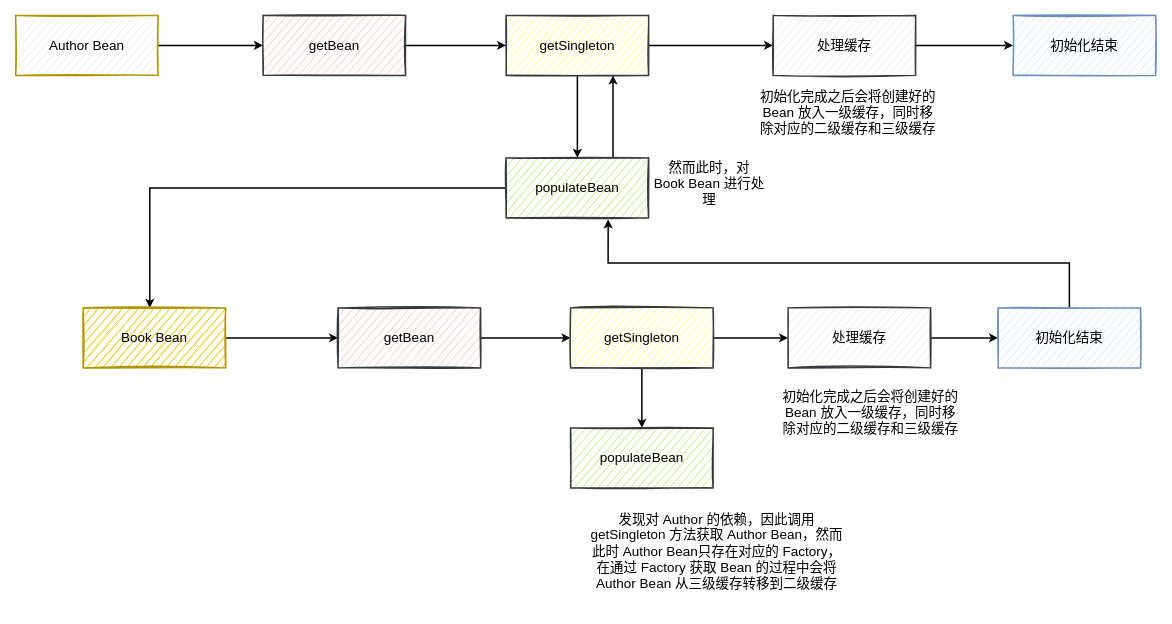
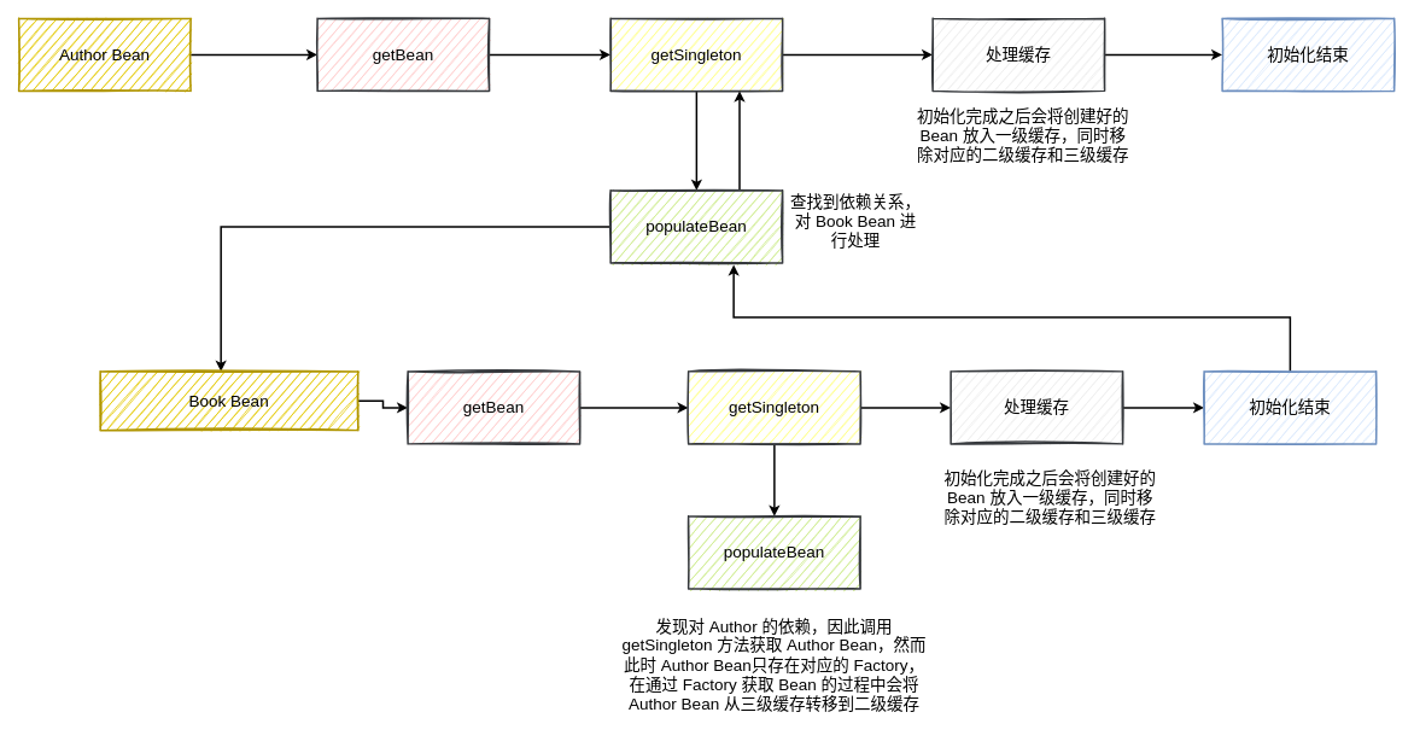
- <mxCell id="3" value="Author Bean" style="rounded=0;whiteSpace=wrap;html=1;fontSize=18;fillColor=#eeeeee;fontColor=#000000;strokeColor=#B09500;sketch=1;strokeWidth=2;" vertex="1" parent="1"><mxGeometry x="20" y="20" width="190" height="80" as="geometry" /></mxCell>
+ <mxCell id="3" value="Author Bean" style="rounded=0;whiteSpace=wrap;html=1;fontSize=18;fillColor=#e3c800;fontColor=#000000;strokeColor=#B09500;sketch=1;strokeWidth=2;" vertex="1" parent="1"><mxGeometry x="20" y="20" width="190" height="80" as="geometry" /></mxCell>
- <mxCell id="24" value="然而此时，对 Book Bean 进行处理" style="text;html=1;strokeColor=none;fillColor=none;align=center;verticalAlign=middle;whiteSpace=wrap;rounded=0;sketch=1;fontSize=18;" vertex="1" parent="1"><mxGeometry x="870" y="200" width="150" height="90" as="geometry" /></mxCell>
+ <mxCell id="24" value="查找到依赖关系，对 Book Bean 进行处理" style="text;html=1;strokeColor=none;fillColor=none;align=center;verticalAlign=middle;whiteSpace=wrap;rounded=0;sketch=1;fontSize=18;" vertex="1" parent="1"><mxGeometry x="870" y="200" width="150" height="90" as="geometry" /></mxCell>
- <mxCell id="13" value="Book Bean" style="rounded=0;whiteSpace=wrap;html=1;fontSize=18;fillColor=#e3c800;fontColor=#000000;strokeColor=#B09500;sketch=1;strokeWidth=2;" vertex="1" parent="1"><mxGeometry x="110" y="410" width="190" height="80" as="geometry" /></mxCell>
+ <mxCell id="13" value="Book Bean" style="rounded=0;whiteSpace=wrap;html=1;fontSize=18;fillColor=#e3c800;fontColor=#000000;strokeColor=#B09500;sketch=1;strokeWidth=2;" vertex="1" parent="1"><mxGeometry x="110" y="410" width="285" height="65" as="geometry" /></mxCell>
- <mxCell id="25" value="发现对 Author 的依赖，因此调用 getSingleton 方法获取 Author Bean，然而此时 Author Bean只存在对应的 Factory，在通过 Factory 获取 Bean 的过程中会将 Author Bean 从三级缓存转移到二级缓存" style="text;html=1;strokeColor=none;fillColor=none;align=center;verticalAlign=middle;whiteSpace=wrap;rounded=0;sketch=1;fontSize=18;" vertex="1" parent="1"><mxGeometry x="785" y="660" width="340" height="150" as="geometry" /></mxCell>
+ <mxCell id="25" value="发现对 Author 的依赖，因此调用 getSingleton 方法获取 Author Bean，然而此时 Author Bean只存在对应的 Factory，在通过 Factory 获取 Bean 的过程中会将 Author Bean 从三级缓存转移到二级缓存" style="text;html=1;strokeColor=none;fillColor=none;align=center;verticalAlign=middle;whiteSpace=wrap;rounded=0;sketch=1;fontSize=18;" vertex="1" parent="1"><mxGeometry x="685" y="660" width="340" height="150" as="geometry" /></mxCell>
